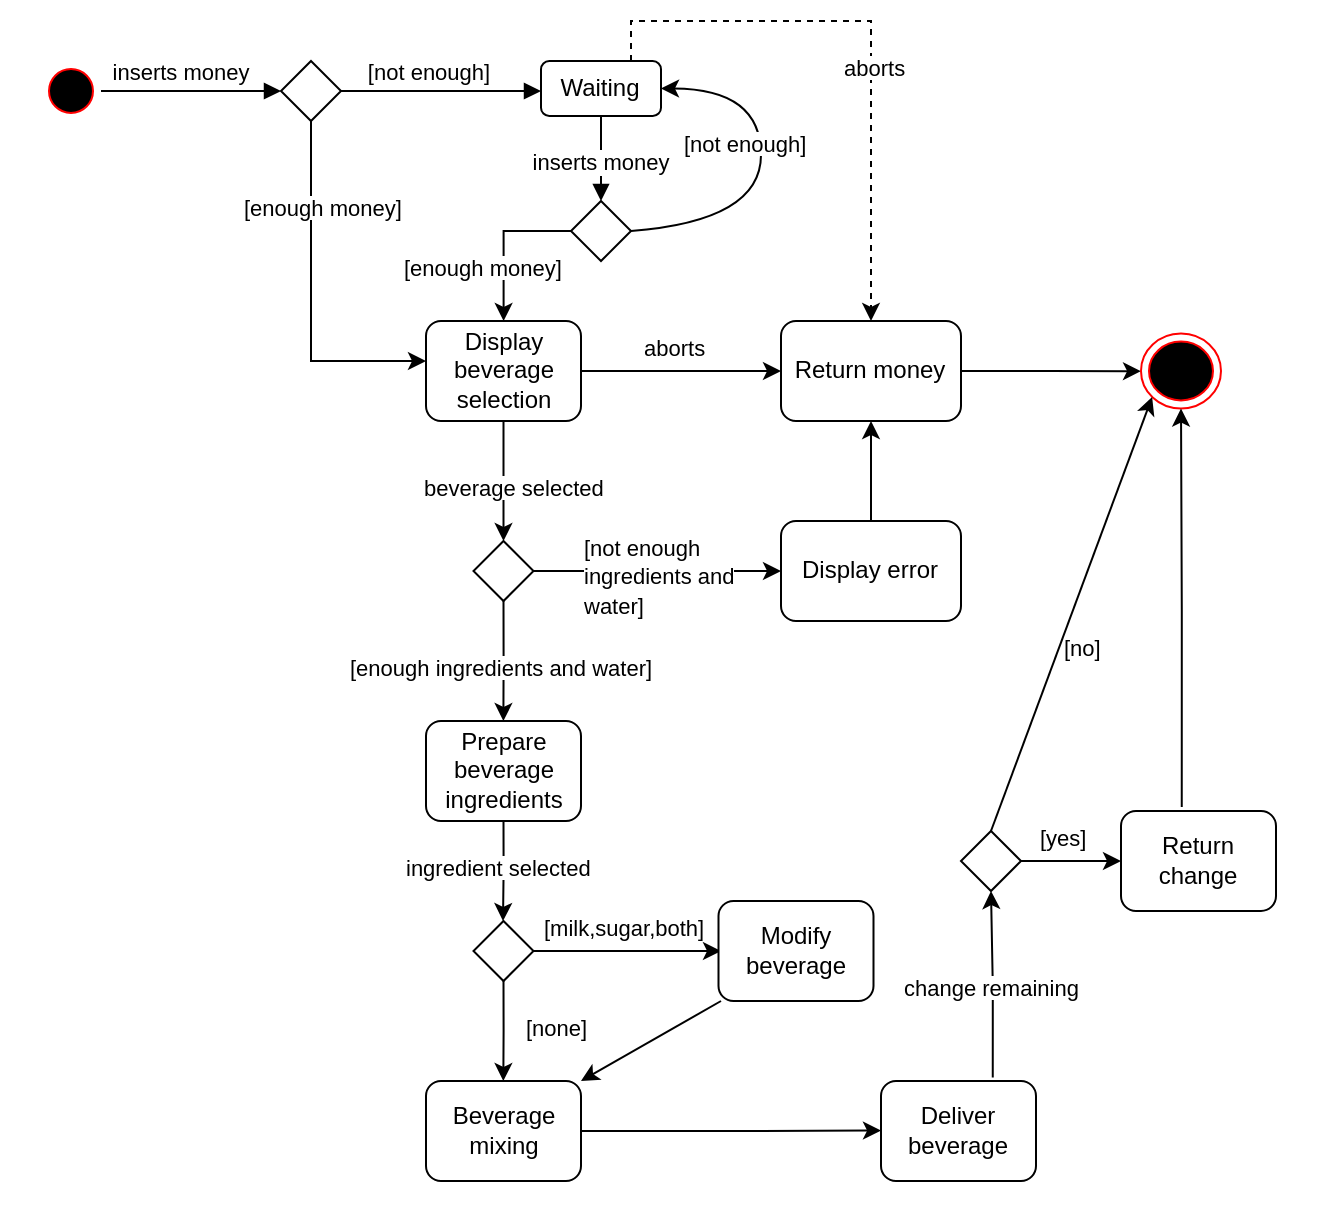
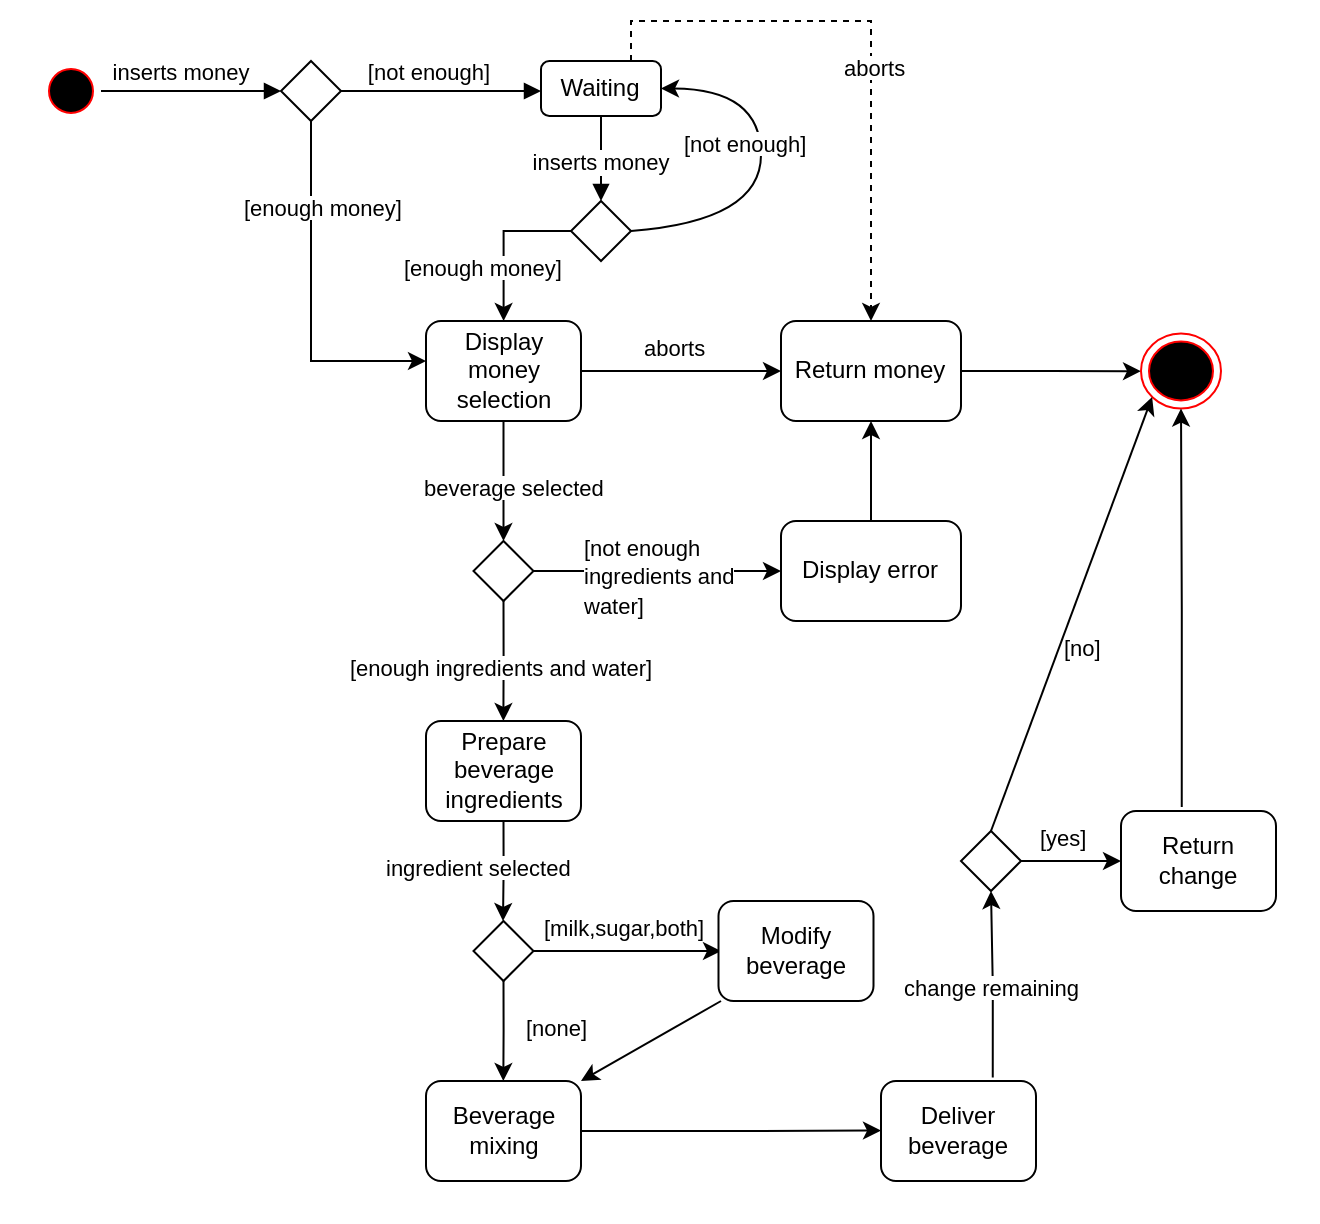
- <mxCell id="11" value="Display beverage selection" style="rounded=1;whiteSpace=wrap;html=1;" parent="1" vertex="1"><mxGeometry x="212.5" y="160" width="77.5" height="50" as="geometry" /></mxCell>
+ <mxCell id="11" value="Display money selection" style="rounded=1;whiteSpace=wrap;html=1;" parent="1" vertex="1"><mxGeometry x="212.5" y="160" width="77.5" height="50" as="geometry" /></mxCell>
- <mxCell id="31" value="&lt;span style=&quot;font-size: 11px; background-color: rgb(255, 255, 255);&quot;&gt;ingredient selected&lt;/span&gt;" style="text;whiteSpace=wrap;html=1;" parent="1" vertex="1"><mxGeometry x="201.25" y="420" width="100" height="20" as="geometry" /></mxCell>
+ <mxCell id="31" value="&lt;span style=&quot;font-size: 11px; background-color: rgb(255, 255, 255);&quot;&gt;ingredient selected&lt;/span&gt;" style="text;whiteSpace=wrap;html=1;" parent="1" vertex="1"><mxGeometry x="191.25" y="420" width="100" height="20" as="geometry" /></mxCell>
